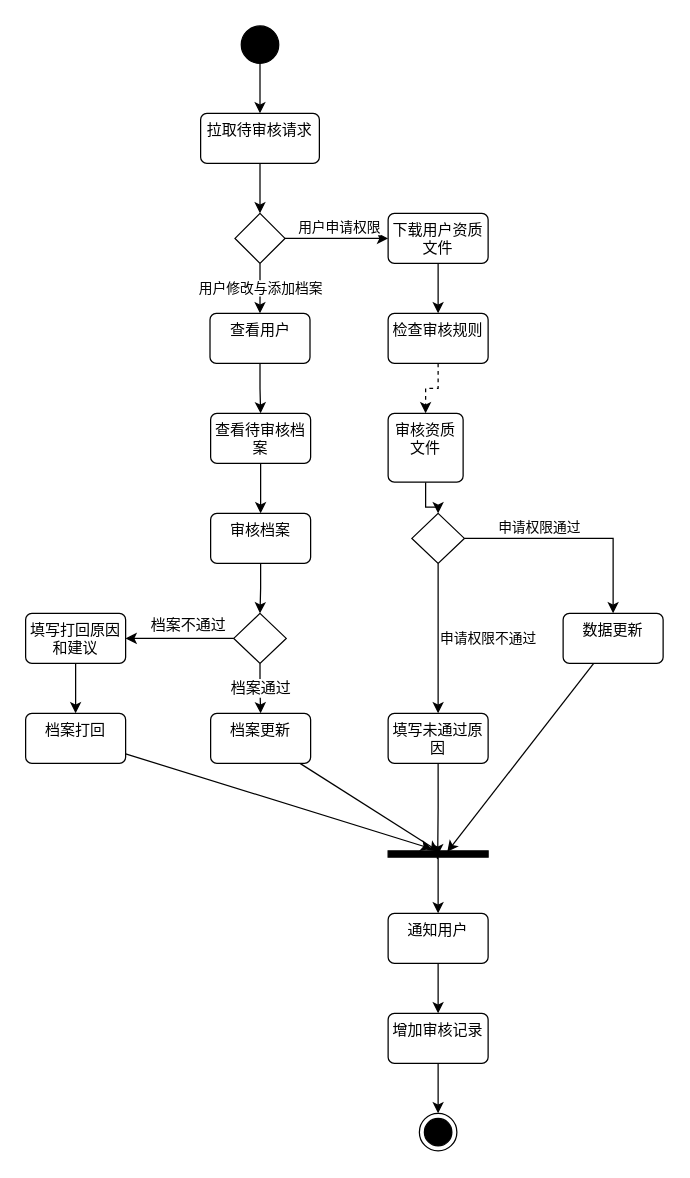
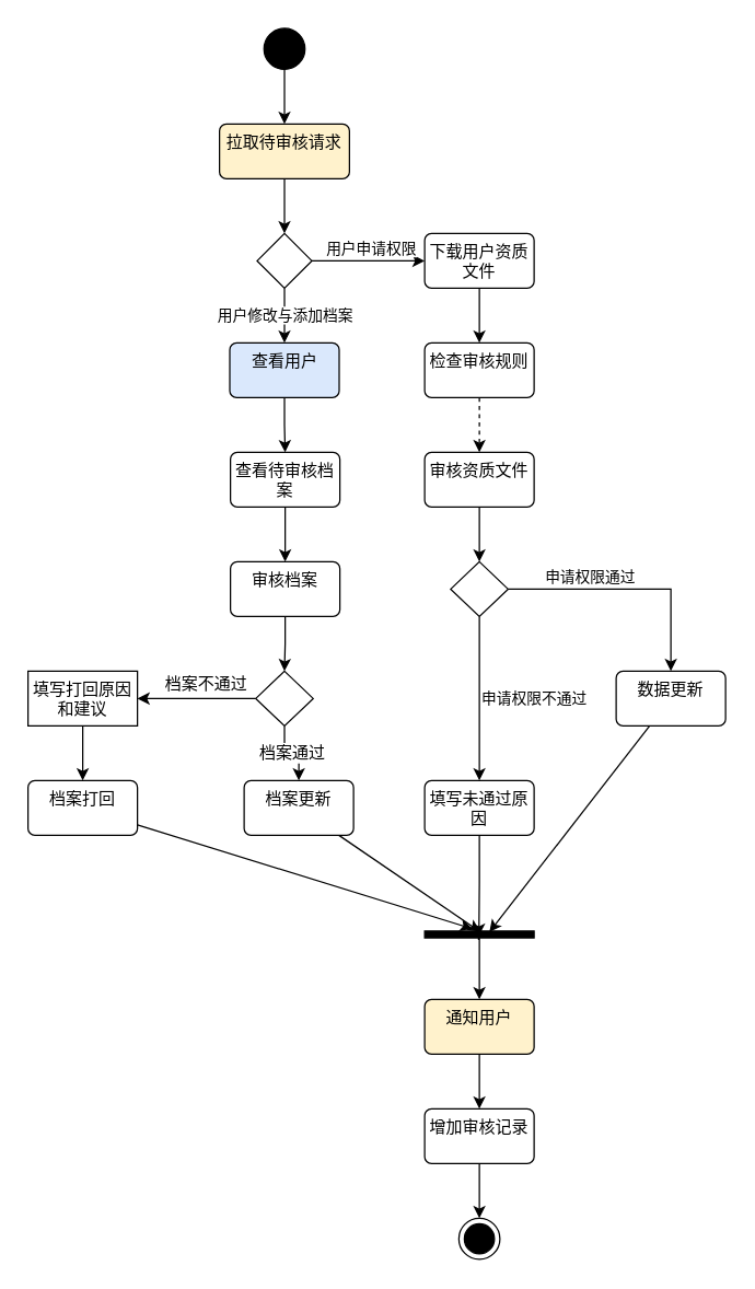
- <mxCell id="5" value="拉取待审核请求" style="html=1;align=center;verticalAlign=top;rounded=1;absoluteArcSize=1;arcSize=10;dashed=0;whiteSpace=wrap;" parent="1" vertex="1"><mxGeometry x="160" y="90" width="95" height="40" as="geometry" /></mxCell>
+ <mxCell id="5" value="拉取待审核请求" style="html=1;align=center;verticalAlign=top;rounded=1;absoluteArcSize=1;arcSize=10;dashed=0;whiteSpace=wrap;fillColor=#fff2cc;" parent="1" vertex="1"><mxGeometry x="160" y="90" width="95" height="40" as="geometry" /></mxCell>
- <mxCell id="7" value="查看用户" style="html=1;align=center;verticalAlign=top;rounded=1;absoluteArcSize=1;arcSize=10;dashed=0;whiteSpace=wrap;" parent="1" vertex="1"><mxGeometry x="167.5" y="250" width="80" height="40" as="geometry" /></mxCell>
+ <mxCell id="7" value="查看用户" style="html=1;align=center;verticalAlign=top;rounded=1;absoluteArcSize=1;arcSize=10;dashed=0;whiteSpace=wrap;fillColor=#dae8fc;" parent="1" vertex="1"><mxGeometry x="167.5" y="250" width="80" height="40" as="geometry" /></mxCell>
- <mxCell id="15" value="审核资质文件" style="html=1;align=center;verticalAlign=top;rounded=1;absoluteArcSize=1;arcSize=10;dashed=0;whiteSpace=wrap;" parent="1" vertex="1"><mxGeometry x="310" y="330" width="60" height="55" as="geometry" /></mxCell>
+ <mxCell id="15" value="审核资质文件" style="html=1;align=center;verticalAlign=top;rounded=1;absoluteArcSize=1;arcSize=10;dashed=0;whiteSpace=wrap;" parent="1" vertex="1"><mxGeometry x="310" y="330" width="80" height="40" as="geometry" /></mxCell>
- <mxCell id="26" value="填写打回原因和建议" style="html=1;align=center;verticalAlign=top;rounded=1;absoluteArcSize=1;arcSize=10;dashed=0;whiteSpace=wrap;strokeColor=default;fontFamily=Helvetica;fontSize=12;fontColor=default;fillColor=default;" parent="1" vertex="1"><mxGeometry x="20" y="490" width="80" height="40" as="geometry" /></mxCell>
+ <mxCell id="26" value="填写打回原因和建议" style="html=1;align=center;verticalAlign=top;absoluteArcSize=1;arcSize=10;dashed=0;whiteSpace=wrap;strokeColor=default;fontFamily=Helvetica;fontSize=12;fontColor=default;fillColor=default;rounded=0;" parent="1" vertex="1"><mxGeometry x="20" y="490" width="80" height="40" as="geometry" /></mxCell>
- <mxCell id="24" value="档案更新" style="html=1;align=center;verticalAlign=top;rounded=1;absoluteArcSize=1;arcSize=10;dashed=0;whiteSpace=wrap;strokeColor=default;fontFamily=Helvetica;fontSize=12;fontColor=default;fillColor=default;" parent="1" vertex="1"><mxGeometry x="168" y="570" width="80" height="40" as="geometry" /></mxCell>
+ <mxCell id="24" value="档案更新" style="html=1;align=center;verticalAlign=top;rounded=1;absoluteArcSize=1;arcSize=10;dashed=0;whiteSpace=wrap;strokeColor=default;fontFamily=Helvetica;fontSize=12;fontColor=default;fillColor=default;" parent="1" vertex="1"><mxGeometry x="178" y="570" width="80" height="40" as="geometry" /></mxCell>
- <mxCell id="42" value="通知用户" style="html=1;align=center;verticalAlign=top;rounded=1;absoluteArcSize=1;arcSize=10;dashed=0;whiteSpace=wrap;" vertex="1" parent="1"><mxGeometry x="310" y="730" width="80" height="40" as="geometry" /></mxCell>
+ <mxCell id="42" value="通知用户" style="html=1;align=center;verticalAlign=top;rounded=1;absoluteArcSize=1;arcSize=10;dashed=0;whiteSpace=wrap;fillColor=#fff2cc;" vertex="1" parent="1"><mxGeometry x="310" y="730" width="80" height="40" as="geometry" /></mxCell>
